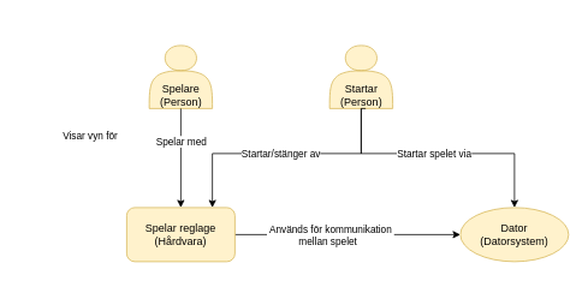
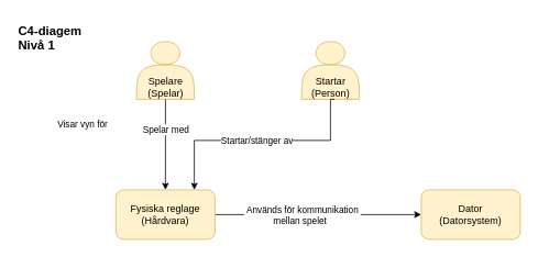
+ <mxCell id="17" value="&lt;b style=&quot;font-size: 15px&quot;&gt;C4-diagem&lt;br style=&quot;font-size: 15px&quot;&gt;Nivå 1&lt;/b&gt;" style="text;html=1;fillColor=none;align=left;verticalAlign=middle;whiteSpace=wrap;rounded=0;fontSize=15;" vertex="1" parent="1"><mxGeometry x="20" y="20" width="100" height="50" as="geometry" /></mxCell>
- <mxCell id="5" value="Spelare&lt;br&gt;(Person)" style="text;html=1;strokeColor=none;fillColor=none;align=center;verticalAlign=middle;whiteSpace=wrap;rounded=0;" vertex="1" parent="1"><mxGeometry x="162.5" y="90" width="75" height="30" as="geometry" /></mxCell>
+ <mxCell id="5" value="Spelare&lt;br&gt;(Spelar)" style="text;html=1;strokeColor=none;fillColor=none;align=center;verticalAlign=middle;whiteSpace=wrap;rounded=0;" vertex="1" parent="1"><mxGeometry x="162.5" y="90" width="75" height="30" as="geometry" /></mxCell>
- <mxCell id="9" style="edgeStyle=orthogonalEdgeStyle;rounded=0;orthogonalLoop=1;jettySize=auto;html=1;exitX=0.5;exitY=1;exitDx=0;exitDy=0;entryX=0.5;entryY=0;entryDx=0;entryDy=0;" edge="1" parent="1" source="11" target="15"><mxGeometry relative="1" as="geometry"><Array as="points"><mxPoint x="400" y="170" /><mxPoint x="570" y="170" /></Array></mxGeometry></mxCell>
- <mxCell id="10" value="Startar spelet via" style="edgeLabel;html=1;align=center;verticalAlign=middle;resizable=0;points=[];" vertex="1" connectable="0" parent="9"><mxGeometry x="0.304" y="-5" relative="1" as="geometry"><mxPoint x="-52.5" y="-5" as="offset" /></mxGeometry></mxCell>
- <mxCell id="14" value="Spelar reglage&lt;br&gt;(Hårdvara)" style="rounded=1;whiteSpace=wrap;html=1;fillColor=#fff2cc;strokeColor=#d6b656;" vertex="1" parent="1"><mxGeometry x="140" y="230" width="120" height="60" as="geometry" /></mxCell>
+ <mxCell id="14" value="Fysiska reglage&lt;br&gt;(Hårdvara)" style="rounded=1;whiteSpace=wrap;html=1;fillColor=#fff2cc;strokeColor=#d6b656;" vertex="1" parent="1"><mxGeometry x="140" y="230" width="120" height="60" as="geometry" /></mxCell>
- <mxCell id="15" value="Dator&lt;br&gt;(Datorsystem)" style="ellipse;whiteSpace=wrap;html=1;fillColor=#fff2cc;strokeColor=#d6b656;" vertex="1" parent="1"><mxGeometry x="510" y="230" width="120" height="60" as="geometry" /></mxCell>
+ <mxCell id="15" value="Dator&lt;br&gt;(Datorsystem)" style="rounded=1;whiteSpace=wrap;html=1;fillColor=#fff2cc;strokeColor=#d6b656;" vertex="1" parent="1"><mxGeometry x="510" y="230" width="120" height="60" as="geometry" /></mxCell>
